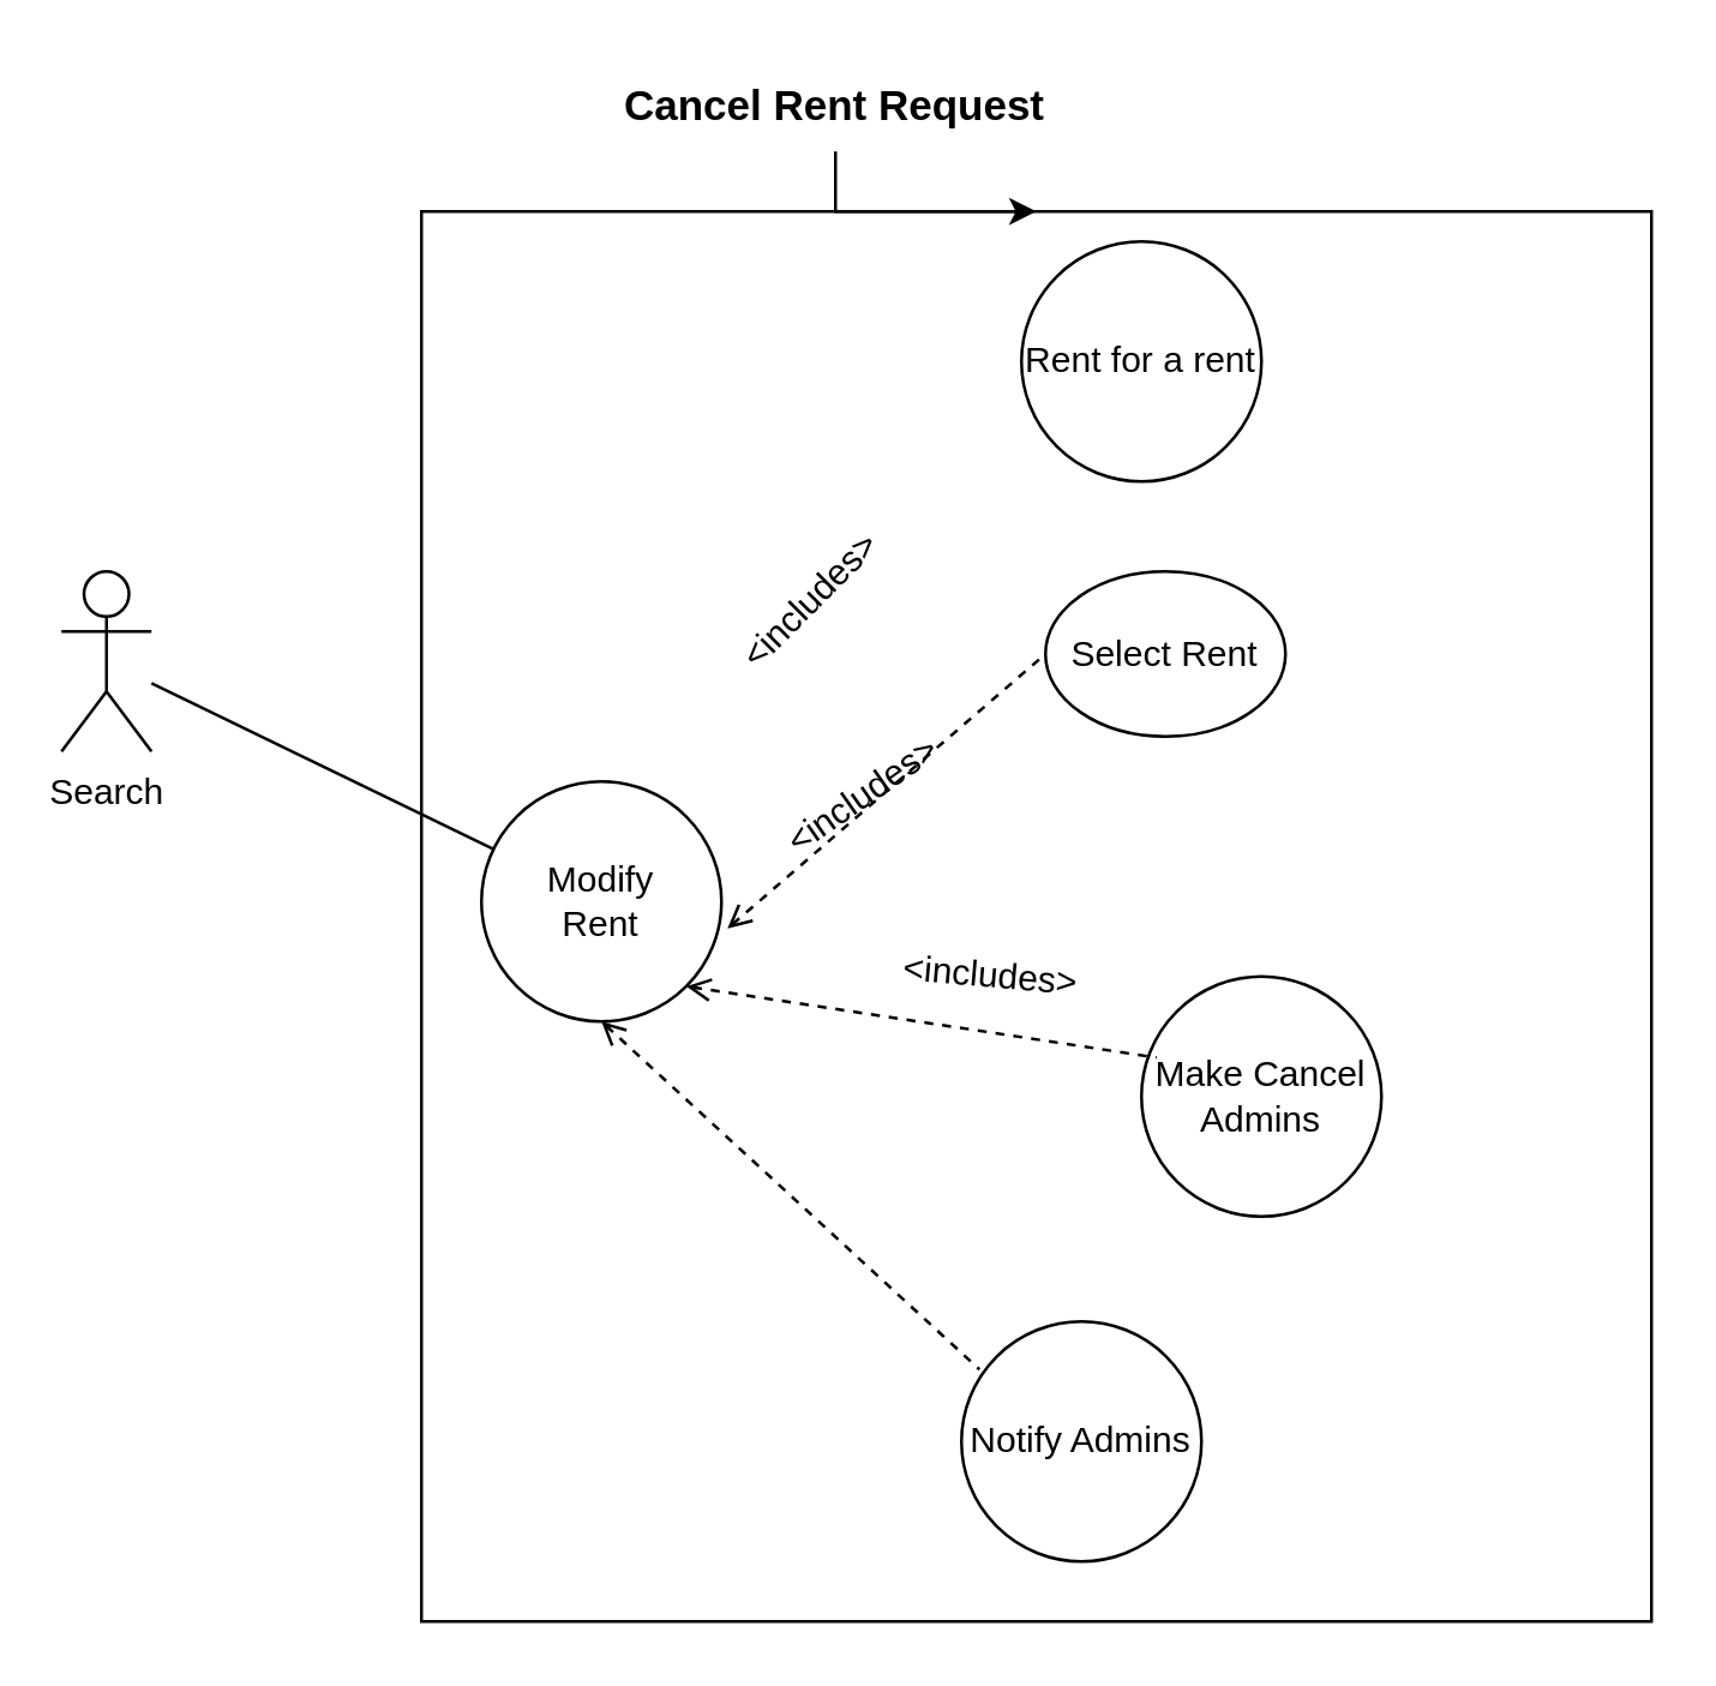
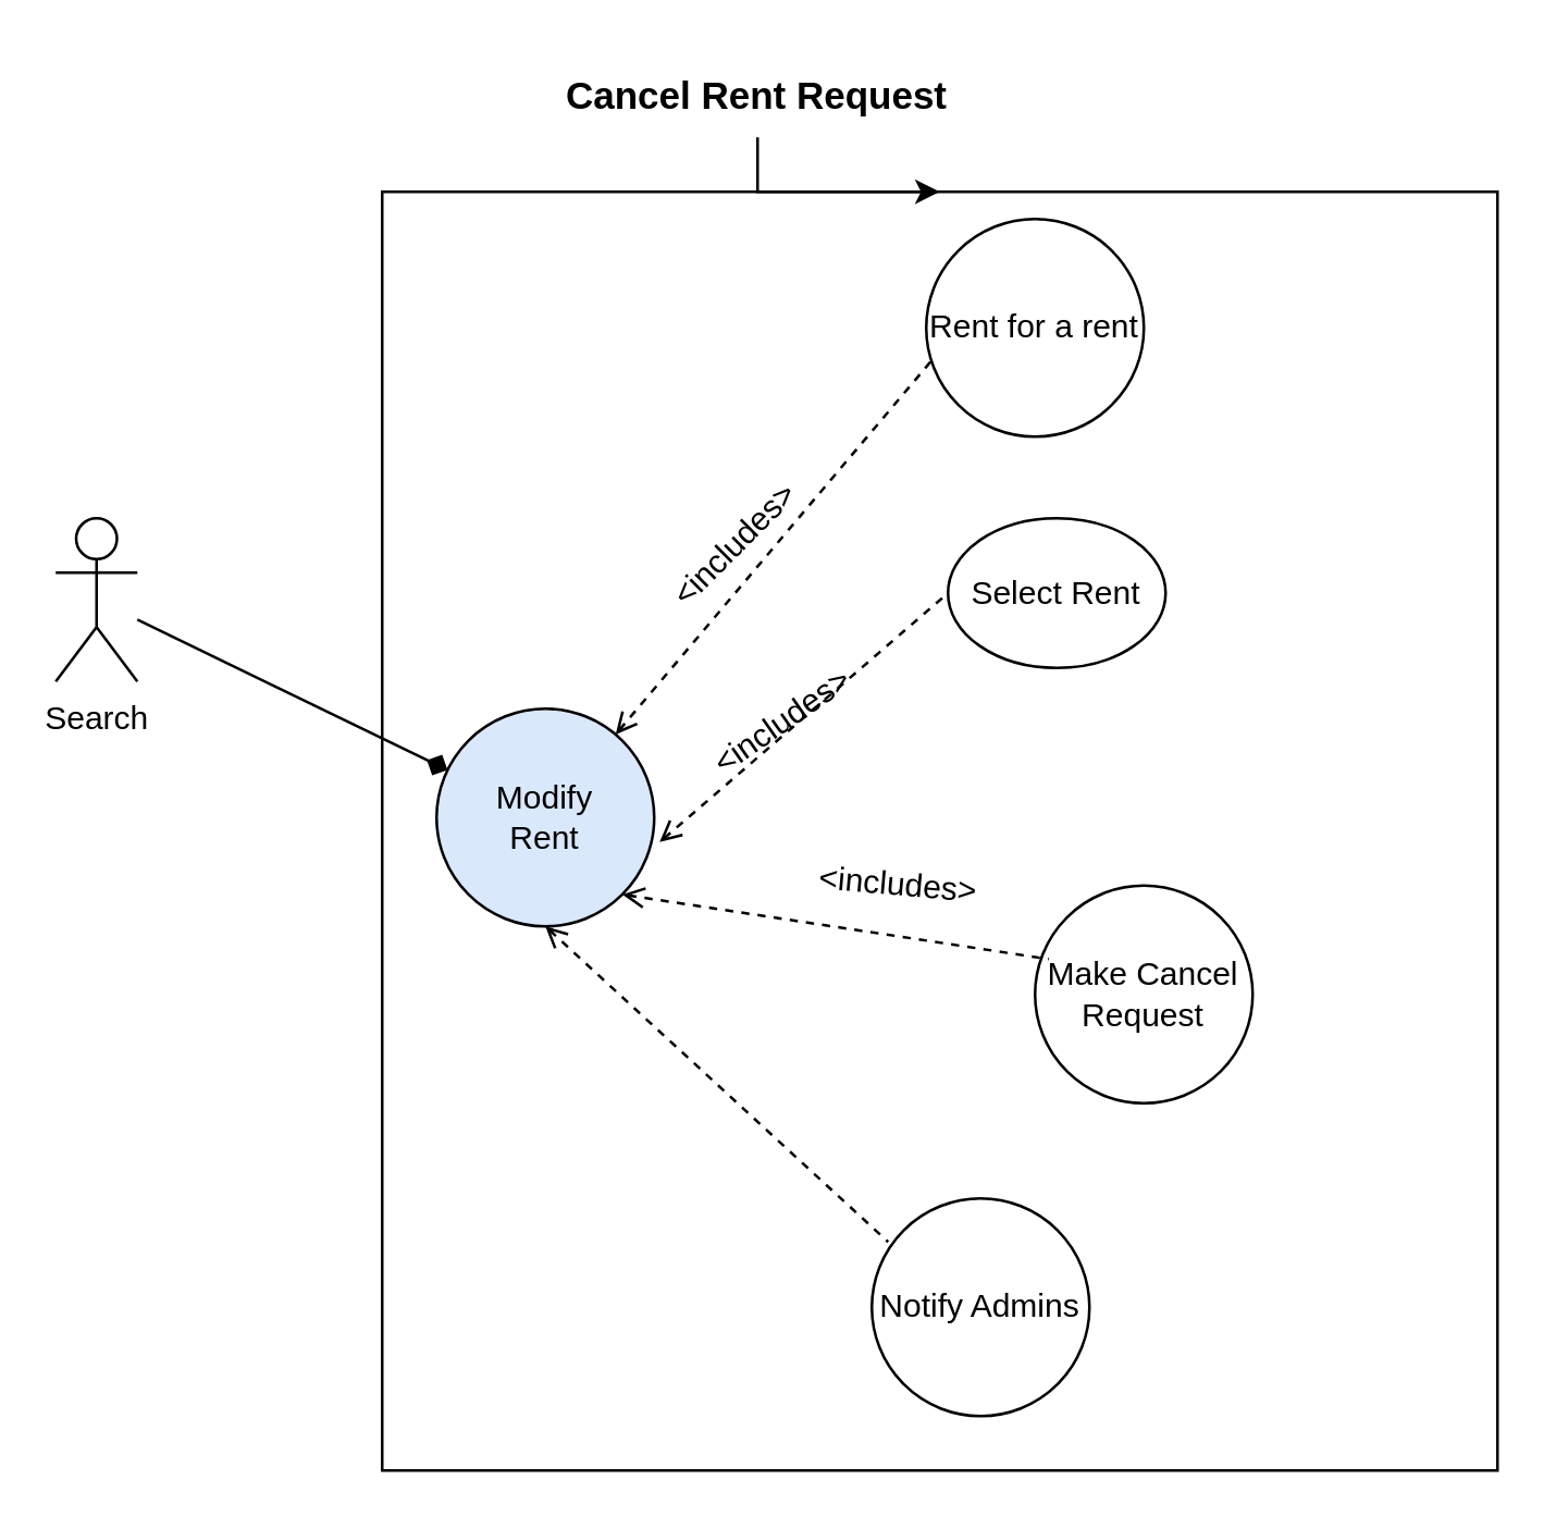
+ <mxCell id="9" value="" style="endArrow=none;html=1;rounded=0;entryX=0.025;entryY=0.65;entryDx=0;entryDy=0;entryPerimeter=0;dashed=1;endFill=0;startArrow=open;startFill=0;" parent="1" source="4" target="8" edge="1"><mxGeometry width="50" height="50" relative="1" as="geometry"><mxPoint x="100" y="290" as="sourcePoint" /><mxPoint x="251" y="249" as="targetPoint" /></mxGeometry></mxCell>
- <mxCell id="5" value="" style="endArrow=none;html=1;rounded=0;" parent="1" source="3" target="4" edge="1"><mxGeometry width="50" height="50" relative="1" as="geometry"><mxPoint x="90" y="250" as="sourcePoint" /><mxPoint x="140" y="210" as="targetPoint" /></mxGeometry></mxCell>
+ <mxCell id="5" value="" style="endArrow=diamond;html=1;rounded=0;" parent="1" source="3" target="4" edge="1"><mxGeometry width="50" height="50" relative="1" as="geometry"><mxPoint x="90" y="250" as="sourcePoint" /><mxPoint x="140" y="210" as="targetPoint" /></mxGeometry></mxCell>
- <mxCell id="4" value="Modify&lt;div&gt;Rent&lt;/div&gt;" style="ellipse;whiteSpace=wrap;html=1;aspect=fixed;" parent="1" vertex="1"><mxGeometry x="160" y="260" width="80" height="80" as="geometry" /></mxCell>
+ <mxCell id="4" value="Modify&lt;div&gt;Rent&lt;/div&gt;" style="ellipse;whiteSpace=wrap;html=1;aspect=fixed;fillColor=#dae8fc;" parent="1" vertex="1"><mxGeometry x="160" y="260" width="80" height="80" as="geometry" /></mxCell>
- <mxCell id="14" value="Make Cancel Admins" style="ellipse;whiteSpace=wrap;html=1;aspect=fixed;" parent="1" vertex="1"><mxGeometry x="380" y="325" width="80" height="80" as="geometry" /></mxCell>
+ <mxCell id="14" value="Make Cancel Request" style="ellipse;whiteSpace=wrap;html=1;aspect=fixed;" parent="1" vertex="1"><mxGeometry x="380" y="325" width="80" height="80" as="geometry" /></mxCell>
